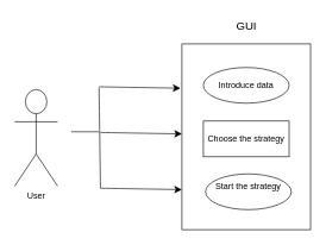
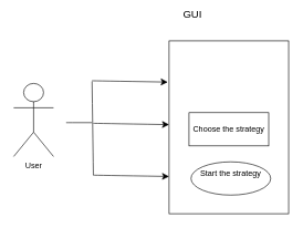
- <mxCell id="7" value="GUI" style="text;html=1;align=center;verticalAlign=middle;resizable=0;points=[];autosize=1;strokeColor=none;fillColor=none;fontSize=16;" vertex="1" parent="1"><mxGeometry x="321" width="46" height="31" as="geometry" y="20" /></mxCell>
+ <mxCell id="7" value="GUI" style="text;html=1;align=center;verticalAlign=middle;resizable=0;points=[];autosize=1;strokeColor=none;fillColor=none;fontSize=16;" vertex="1" parent="1"><mxGeometry x="266" y="5" width="46" height="31" as="geometry" /></mxCell>
- <mxCell id="4" value="Introduce data" style="ellipse;whiteSpace=wrap;html=1;" vertex="1" parent="1"><mxGeometry x="284" y="94" width="120" height="50" as="geometry" /></mxCell>
- <mxCell id="2" value="User&lt;div&gt;&lt;br&gt;&lt;/div&gt;" style="shape=umlActor;verticalLabelPosition=bottom;verticalAlign=top;html=1;outlineConnect=0;" vertex="1" parent="1"><mxGeometry x="20" y="125" width="60" height="135" as="geometry" /></mxCell>
+ <mxCell id="2" value="User&lt;div&gt;&lt;br&gt;&lt;/div&gt;" style="shape=umlActor;verticalLabelPosition=bottom;verticalAlign=top;html=1;outlineConnect=0;" vertex="1" parent="1"><mxGeometry x="20" y="125" width="60" height="110" as="geometry" /></mxCell>
